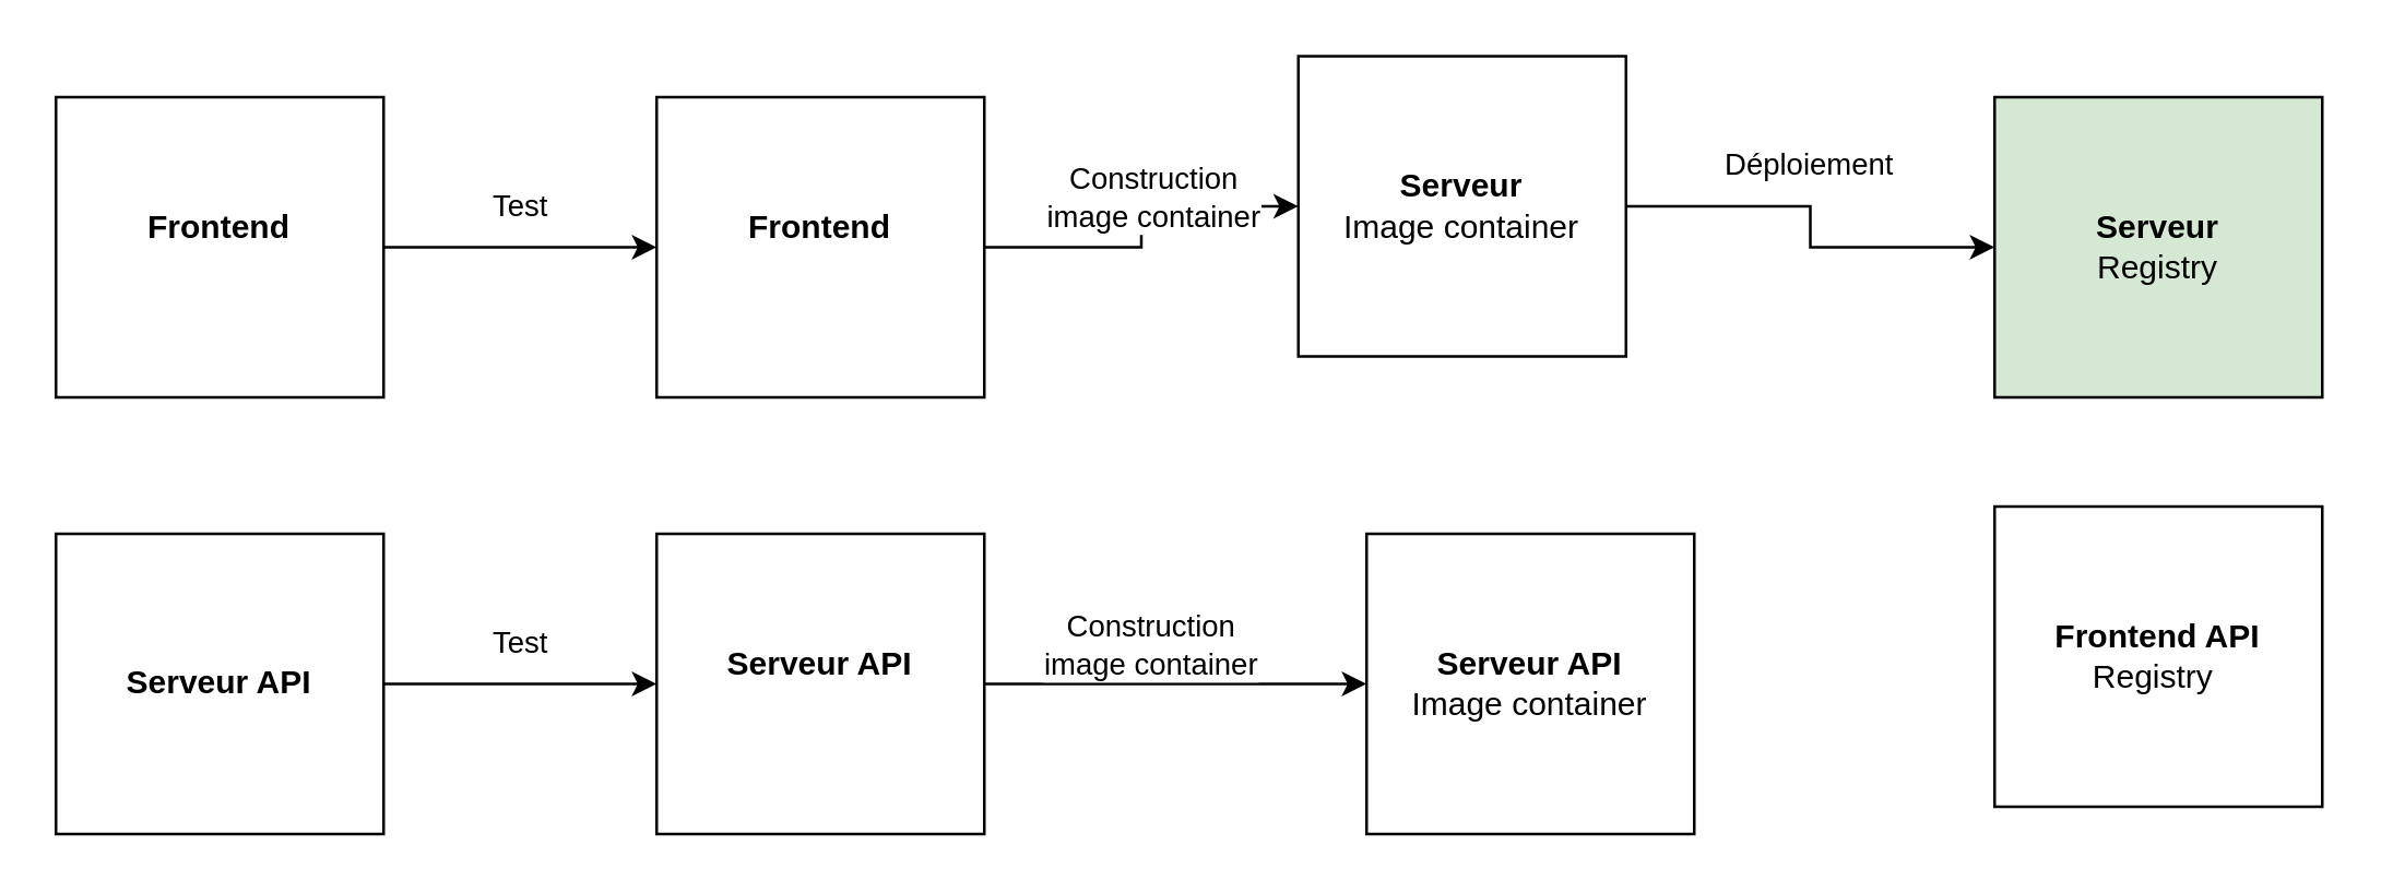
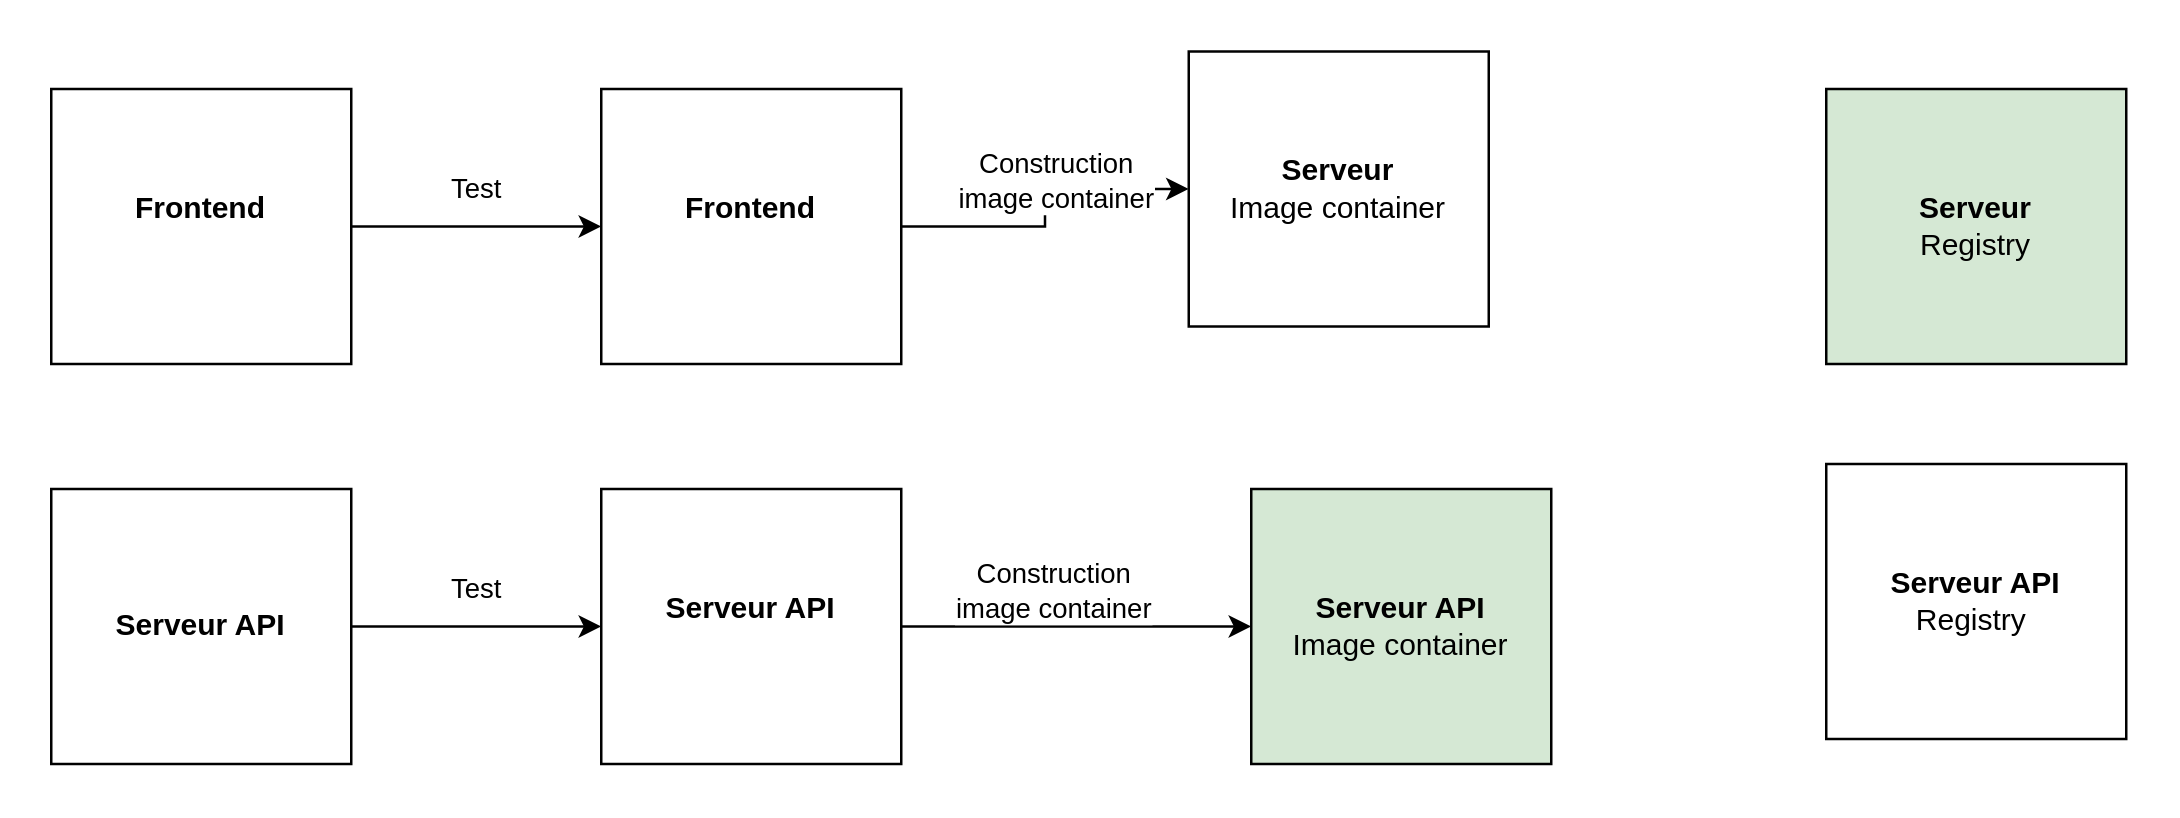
- <mxCell id="8" value="Déploiement" style="edgeStyle=orthogonalEdgeStyle;rounded=0;orthogonalLoop=1;jettySize=auto;html=1;entryX=0;entryY=0.5;entryDx=0;entryDy=0;" parent="1" source="9" target="13" edge="1"><mxGeometry x="-0.111" y="15" relative="1" as="geometry"><mxPoint as="offset" /></mxGeometry></mxCell>
- <mxCell id="12" value="&lt;div&gt;&lt;b&gt;Frontend API&lt;br&gt;&lt;/b&gt;&lt;/div&gt;&lt;div&gt;Registry&amp;nbsp;&lt;br&gt;&lt;/div&gt;" style="rounded=0;whiteSpace=wrap;html=1;" parent="1" vertex="1"><mxGeometry x="730" y="185" width="120" height="110" as="geometry" /></mxCell>
+ <mxCell id="12" value="&lt;div&gt;&lt;b&gt;Serveur API&lt;br&gt;&lt;/b&gt;&lt;/div&gt;&lt;div&gt;Registry&amp;nbsp;&lt;br&gt;&lt;/div&gt;" style="rounded=0;whiteSpace=wrap;html=1;" parent="1" vertex="1"><mxGeometry x="730" y="185" width="120" height="110" as="geometry" /></mxCell>
- <mxCell id="10" value="&lt;div&gt;&lt;b&gt;Serveur API&lt;br&gt;&lt;/b&gt;&lt;/div&gt;&lt;div&gt;Image container&lt;br&gt;&lt;/div&gt;" style="rounded=0;whiteSpace=wrap;html=1;" parent="1" vertex="1"><mxGeometry x="500" y="195" width="120" height="110" as="geometry" /></mxCell>
+ <mxCell id="10" value="&lt;div&gt;&lt;b&gt;Serveur API&lt;br&gt;&lt;/b&gt;&lt;/div&gt;&lt;div&gt;Image container&lt;br&gt;&lt;/div&gt;" style="rounded=0;whiteSpace=wrap;html=1;fillColor=#d5e8d4;" parent="1" vertex="1"><mxGeometry x="500" y="195" width="120" height="110" as="geometry" /></mxCell>
